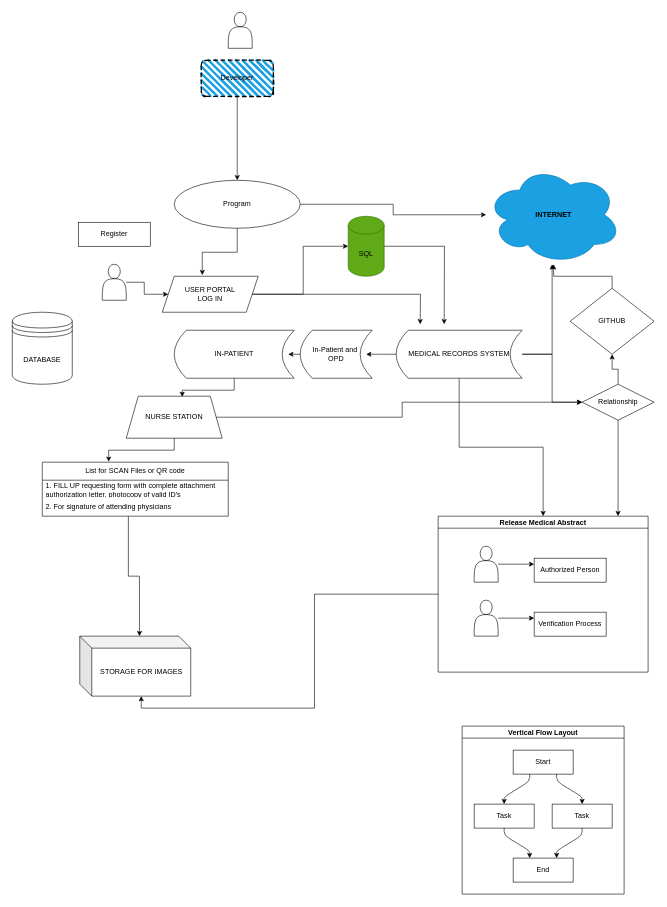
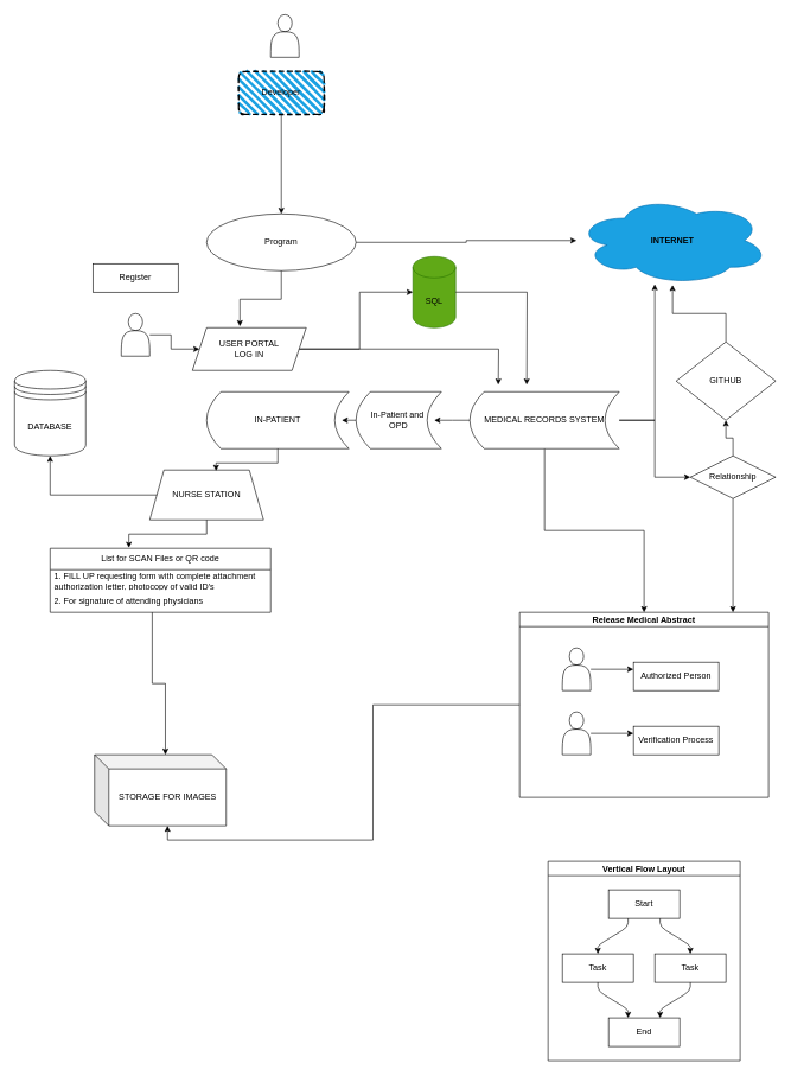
- <mxCell id="23" value="&lt;b&gt;&lt;font style=&quot;color: light-dark(rgb(0, 0, 0), rgb(255, 242, 251));&quot;&gt;INTERNET&lt;/font&gt;&lt;/b&gt;" style="ellipse;shape=cloud;whiteSpace=wrap;html=1;fillColor=#1ba1e2;fontColor=#ffffff;strokeColor=#006EAF;" parent="1" vertex="1"><mxGeometry x="810" y="275" width="225" height="165" as="geometry" /></mxCell>
+ <mxCell id="23" value="&lt;b&gt;&lt;font style=&quot;color: light-dark(rgb(0, 0, 0), rgb(255, 242, 251));&quot;&gt;INTERNET&lt;/font&gt;&lt;/b&gt;" style="ellipse;shape=cloud;whiteSpace=wrap;html=1;fillColor=#1ba1e2;fontColor=#ffffff;strokeColor=#006EAF;" parent="1" vertex="1"><mxGeometry x="810" y="275" width="270" height="125" as="geometry" /></mxCell>
- <mxCell id="52" style="edgeStyle=orthogonalEdgeStyle;rounded=0;orthogonalLoop=1;jettySize=auto;html=1;" parent="1" source="18" target="54" edge="1"><mxGeometry relative="1" as="geometry" /></mxCell>
+ <mxCell id="52" style="edgeStyle=orthogonalEdgeStyle;rounded=0;orthogonalLoop=1;jettySize=auto;html=1;" parent="1" source="18" target="37" edge="1"><mxGeometry relative="1" as="geometry" /></mxCell>
